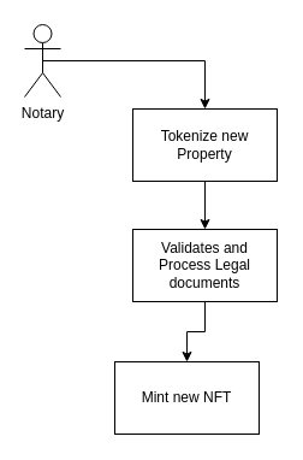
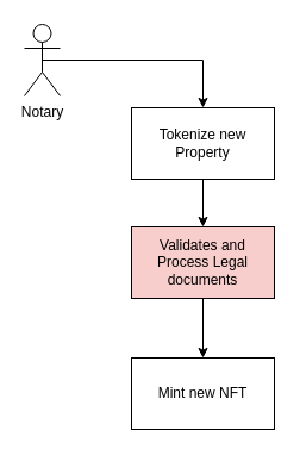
- <mxCell id="8" value="Validates and Process Legal documents" style="rounded=0;whiteSpace=wrap;html=1;" vertex="1" parent="1"><mxGeometry x="110" y="190" width="120" height="60" as="geometry" /></mxCell>
+ <mxCell id="8" value="Validates and Process Legal documents" style="rounded=0;whiteSpace=wrap;html=1;fillColor=#f8cecc;" vertex="1" parent="1"><mxGeometry x="110" y="190" width="120" height="60" as="geometry" /></mxCell>
- <mxCell id="6" value="Mint new NFT" style="rounded=0;whiteSpace=wrap;html=1;" vertex="1" parent="1"><mxGeometry x="95" y="300" width="120" height="60" as="geometry" /></mxCell>
+ <mxCell id="6" value="Mint new NFT" style="rounded=0;whiteSpace=wrap;html=1;" vertex="1" parent="1"><mxGeometry x="110" y="300" width="120" height="60" as="geometry" /></mxCell>
